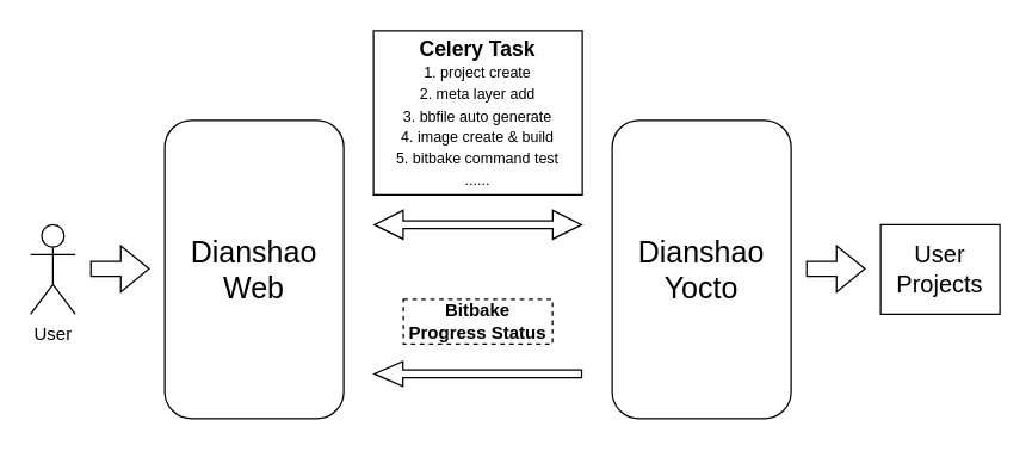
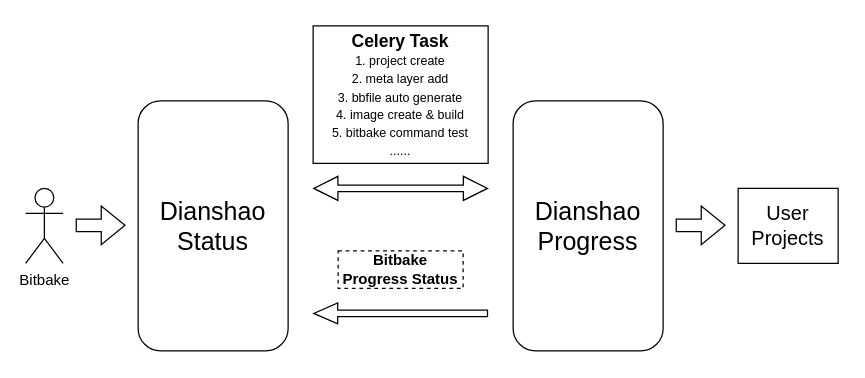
- <mxCell id="2" value="&lt;font style=&quot;font-size: 20px&quot;&gt;Dianshao&lt;br&gt;Web&lt;/font&gt;" style="rounded=1;whiteSpace=wrap;html=1;" vertex="1" parent="1"><mxGeometry x="110" y="80" width="120" height="200" as="geometry" /></mxCell>
+ <mxCell id="2" value="&lt;font style=&quot;font-size: 20px&quot;&gt;Dianshao&lt;br&gt;Status&lt;/font&gt;" style="rounded=1;whiteSpace=wrap;html=1;" vertex="1" parent="1"><mxGeometry x="110" y="80" width="120" height="200" as="geometry" /></mxCell>
- <mxCell id="3" value="&lt;font style=&quot;font-size: 20px&quot;&gt;Dianshao&lt;br&gt;Yocto&lt;/font&gt;" style="rounded=1;whiteSpace=wrap;html=1;" vertex="1" parent="1"><mxGeometry x="410" y="80" width="120" height="200" as="geometry" /></mxCell>
+ <mxCell id="3" value="&lt;font style=&quot;font-size: 20px&quot;&gt;Dianshao&lt;br&gt;Progress&lt;/font&gt;" style="rounded=1;whiteSpace=wrap;html=1;" vertex="1" parent="1"><mxGeometry x="410" y="80" width="120" height="200" as="geometry" /></mxCell>
- <mxCell id="8" value="User" style="shape=umlActor;verticalLabelPosition=bottom;verticalAlign=top;html=1;outlineConnect=0;fontSize=12;" vertex="1" parent="1"><mxGeometry x="20" y="150" width="30" height="60" as="geometry" /></mxCell>
+ <mxCell id="8" value="Bitbake" style="shape=umlActor;verticalLabelPosition=bottom;verticalAlign=top;html=1;outlineConnect=0;fontSize=12;" vertex="1" parent="1"><mxGeometry x="20" y="150" width="30" height="60" as="geometry" /></mxCell>
